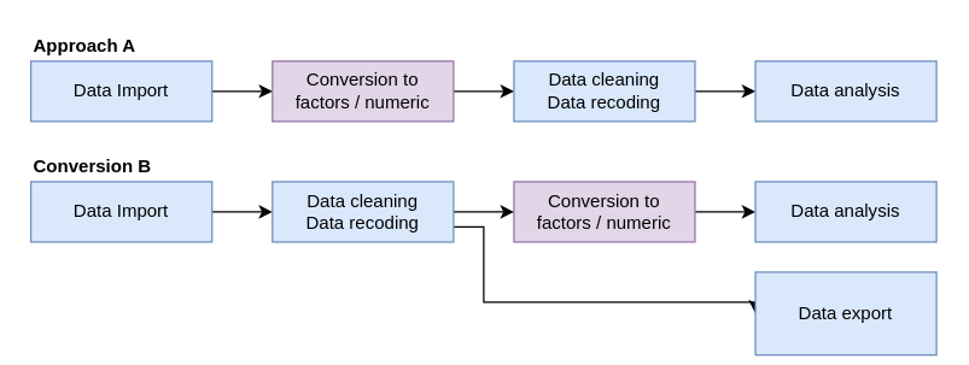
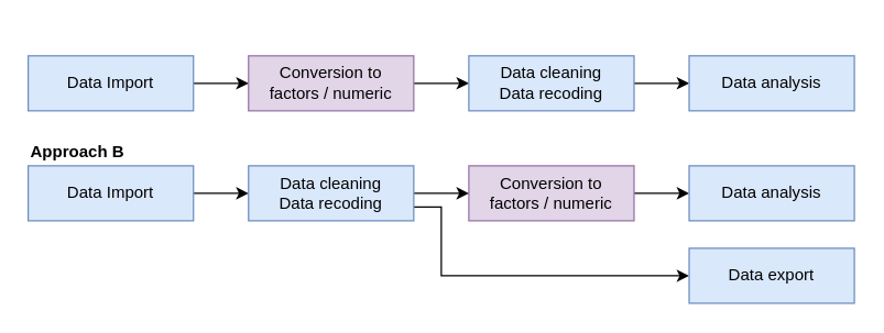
- <mxCell id="17" value="Approach A" style="text;html=1;strokeColor=none;fillColor=none;align=left;verticalAlign=middle;whiteSpace=wrap;rounded=0;fontStyle=1" parent="1" vertex="1"><mxGeometry x="20" y="20" width="120" height="20" as="geometry" /></mxCell>
- <mxCell id="18" value="Conversion B" style="text;html=1;strokeColor=none;fillColor=none;align=left;verticalAlign=middle;whiteSpace=wrap;rounded=0;fontStyle=1" parent="1" vertex="1"><mxGeometry x="20" y="100" width="120" height="20" as="geometry" /></mxCell>
+ <mxCell id="18" value="Approach B" style="text;html=1;strokeColor=none;fillColor=none;align=left;verticalAlign=middle;whiteSpace=wrap;rounded=0;fontStyle=1" parent="1" vertex="1"><mxGeometry x="20" y="100" width="120" height="20" as="geometry" /></mxCell>
- <mxCell id="19" value="Data export" style="rounded=0;whiteSpace=wrap;html=1;fillColor=#dae8fc;strokeColor=#6c8ebf;" parent="1" vertex="1"><mxGeometry x="500" y="180" width="120" height="55" as="geometry" /></mxCell>
+ <mxCell id="19" value="Data export" style="rounded=0;whiteSpace=wrap;html=1;fillColor=#dae8fc;strokeColor=#6c8ebf;" parent="1" vertex="1"><mxGeometry x="500" y="180" width="120" height="40" as="geometry" /></mxCell>
